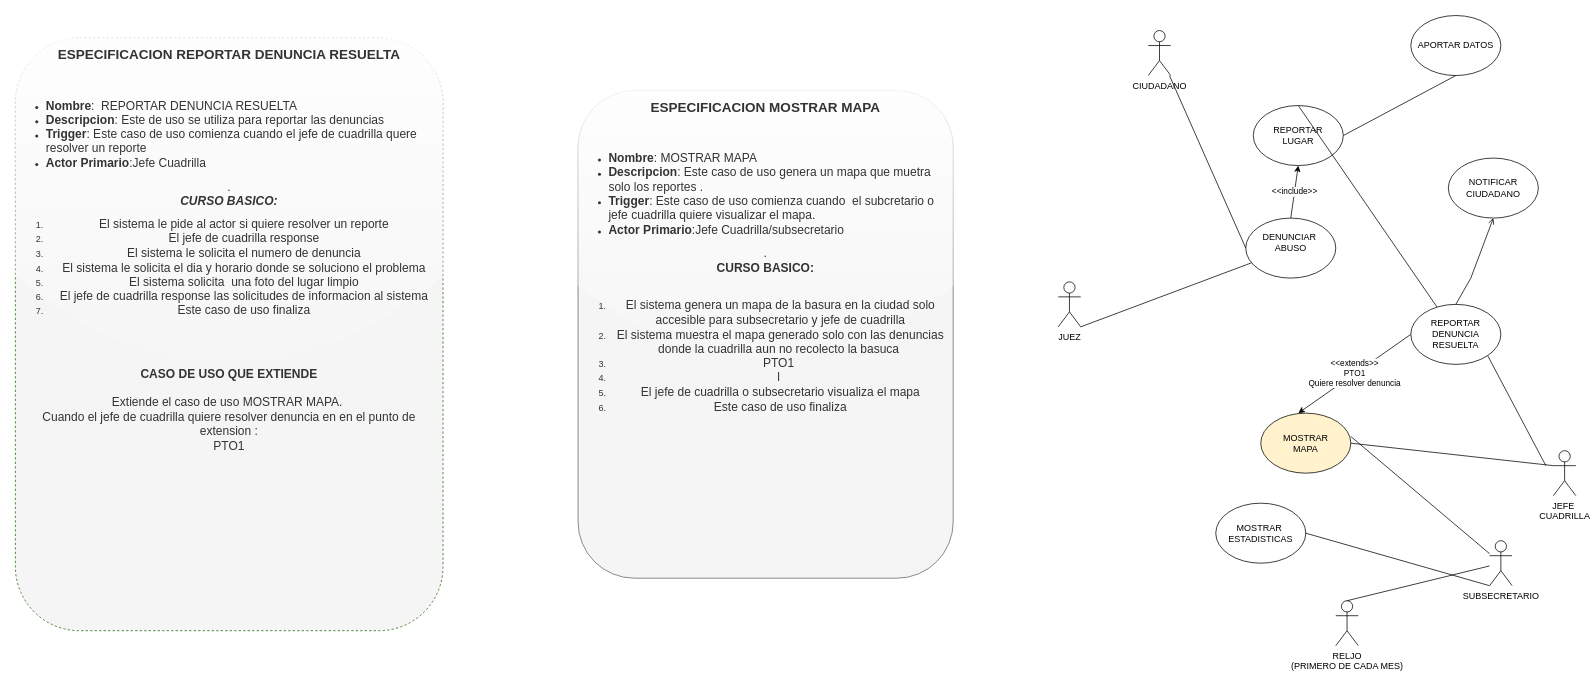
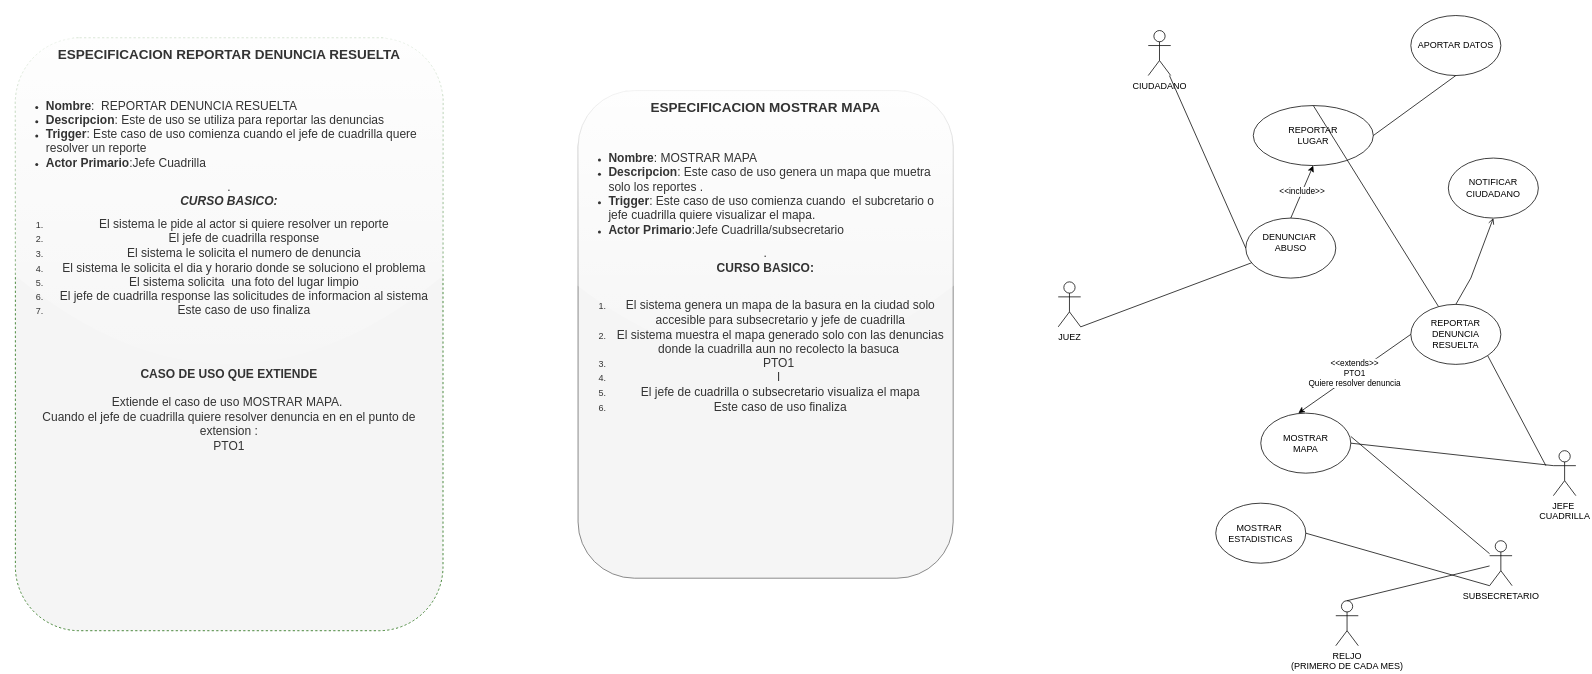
- <mxCell id="3" value="REPORTAR&lt;div&gt;LUGAR&lt;/div&gt;" style="ellipse;whiteSpace=wrap;html=1;" parent="1" vertex="1"><mxGeometry x="1670" y="140" width="120" height="80" as="geometry" /></mxCell>
+ <mxCell id="3" value="REPORTAR&lt;div&gt;LUGAR&lt;/div&gt;" style="ellipse;whiteSpace=wrap;html=1;" parent="1" vertex="1"><mxGeometry x="1670" y="140" width="160" height="80" as="geometry" /></mxCell>
- <mxCell id="13" value="MOSTRAR&lt;div&gt;MAPA&lt;/div&gt;" style="ellipse;whiteSpace=wrap;html=1;fillColor=#fff2cc;" parent="1" vertex="1"><mxGeometry x="1680" y="550" width="120" height="80" as="geometry" /></mxCell>
+ <mxCell id="13" value="MOSTRAR&lt;div&gt;MAPA&lt;/div&gt;" style="ellipse;whiteSpace=wrap;html=1;" parent="1" vertex="1"><mxGeometry x="1680" y="550" width="120" height="80" as="geometry" /></mxCell>
